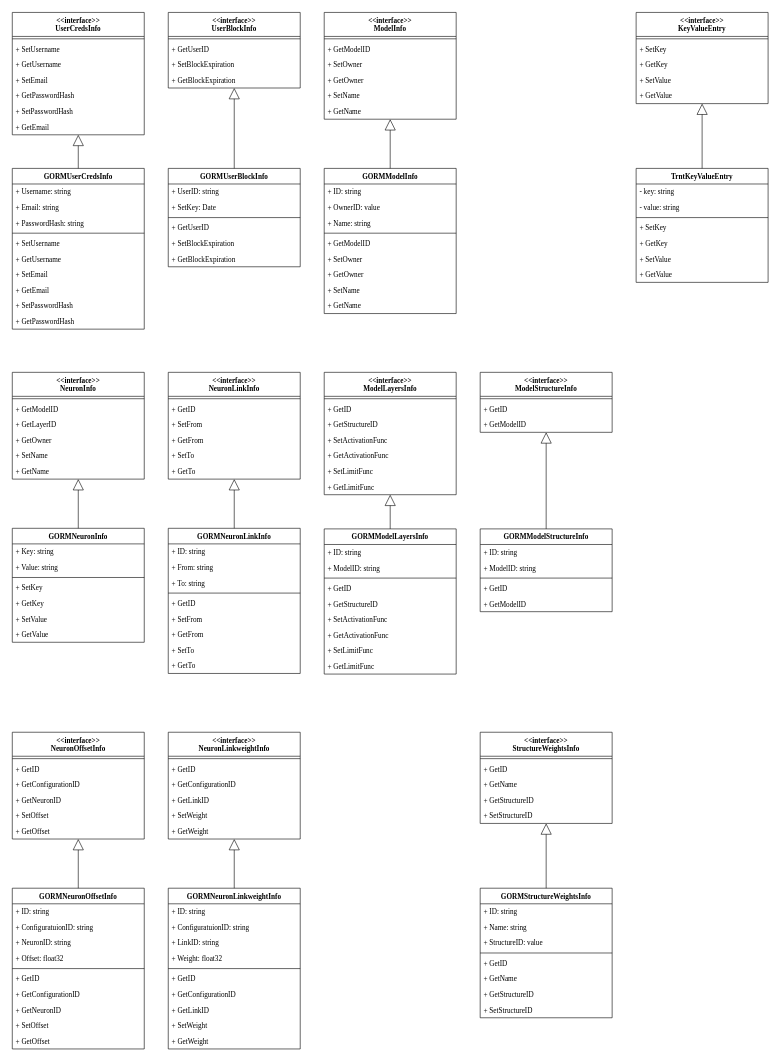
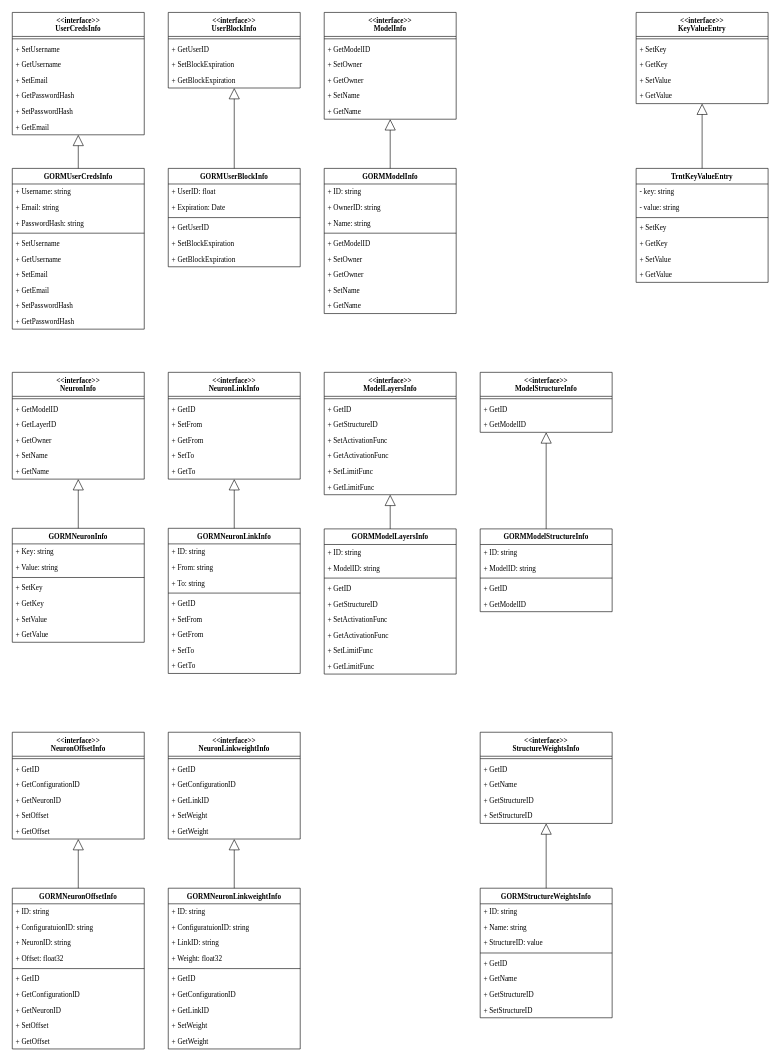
- <mxCell id="38" value="+ UserID: string" style="text;strokeColor=none;fillColor=none;align=left;verticalAlign=top;spacingLeft=4;spacingRight=4;overflow=hidden;rotatable=0;points=[[0,0.5],[1,0.5]];portConstraint=eastwest;fontFamily=Fira Code;fontSource=https%3A%2F%2Ffonts.googleapis.com%2Fcss%3Ffamily%3DFira%2BCode;" parent="37" vertex="1"><mxGeometry y="26" width="220" height="26" as="geometry" /></mxCell>
+ <mxCell id="38" value="+ UserID: float" style="text;strokeColor=none;fillColor=none;align=left;verticalAlign=top;spacingLeft=4;spacingRight=4;overflow=hidden;rotatable=0;points=[[0,0.5],[1,0.5]];portConstraint=eastwest;fontFamily=Fira Code;fontSource=https%3A%2F%2Ffonts.googleapis.com%2Fcss%3Ffamily%3DFira%2BCode;" parent="37" vertex="1"><mxGeometry y="26" width="220" height="26" as="geometry" /></mxCell>
- <mxCell id="39" value="+ SetKey: Date" style="text;strokeColor=none;fillColor=none;align=left;verticalAlign=top;spacingLeft=4;spacingRight=4;overflow=hidden;rotatable=0;points=[[0,0.5],[1,0.5]];portConstraint=eastwest;fontFamily=Fira Code;fontSource=https%3A%2F%2Ffonts.googleapis.com%2Fcss%3Ffamily%3DFira%2BCode;" parent="37" vertex="1"><mxGeometry y="52" width="220" height="26" as="geometry" /></mxCell>
+ <mxCell id="39" value="+ Expiration: Date" style="text;strokeColor=none;fillColor=none;align=left;verticalAlign=top;spacingLeft=4;spacingRight=4;overflow=hidden;rotatable=0;points=[[0,0.5],[1,0.5]];portConstraint=eastwest;fontFamily=Fira Code;fontSource=https%3A%2F%2Ffonts.googleapis.com%2Fcss%3Ffamily%3DFira%2BCode;" parent="37" vertex="1"><mxGeometry y="52" width="220" height="26" as="geometry" /></mxCell>
- <mxCell id="52" value="+ OwnerID: value" style="text;strokeColor=none;fillColor=none;align=left;verticalAlign=top;spacingLeft=4;spacingRight=4;overflow=hidden;rotatable=0;points=[[0,0.5],[1,0.5]];portConstraint=eastwest;fontFamily=Fira Code;fontSource=https%3A%2F%2Ffonts.googleapis.com%2Fcss%3Ffamily%3DFira%2BCode;" parent="50" vertex="1"><mxGeometry y="52" width="220" height="26" as="geometry" /></mxCell>
+ <mxCell id="52" value="+ OwnerID: string" style="text;strokeColor=none;fillColor=none;align=left;verticalAlign=top;spacingLeft=4;spacingRight=4;overflow=hidden;rotatable=0;points=[[0,0.5],[1,0.5]];portConstraint=eastwest;fontFamily=Fira Code;fontSource=https%3A%2F%2Ffonts.googleapis.com%2Fcss%3Ffamily%3DFira%2BCode;" parent="50" vertex="1"><mxGeometry y="52" width="220" height="26" as="geometry" /></mxCell>
